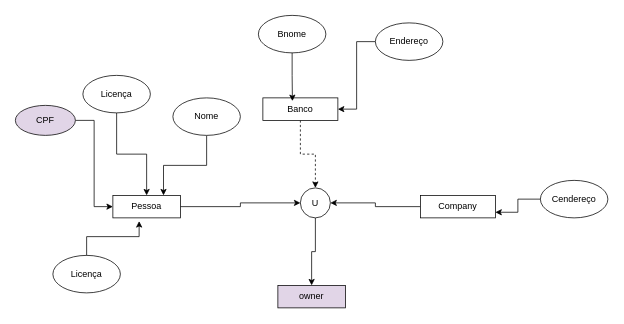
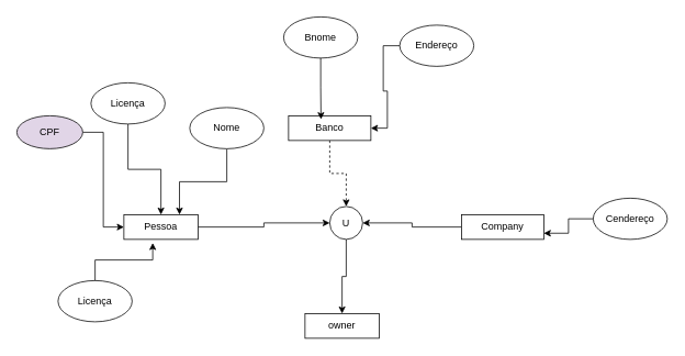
- <mxCell id="21" value="Endereço" style="ellipse;whiteSpace=wrap;html=1;" vertex="1" parent="1"><mxGeometry x="500" y="30" width="90" height="50" as="geometry" /></mxCell>
+ <mxCell id="21" value="Endereço" style="ellipse;whiteSpace=wrap;html=1;" vertex="1" parent="1"><mxGeometry x="485" y="30" width="90" height="50" as="geometry" /></mxCell>
- <mxCell id="3" value="Banco" style="rounded=0;whiteSpace=wrap;html=1;" vertex="1" parent="1"><mxGeometry x="350" y="130" width="100" height="30" as="geometry" /></mxCell>
+ <mxCell id="3" value="Banco" style="rounded=0;whiteSpace=wrap;html=1;" vertex="1" parent="1"><mxGeometry x="350" y="140" width="100" height="30" as="geometry" /></mxCell>
- <mxCell id="10" value="owner" style="rounded=0;whiteSpace=wrap;html=1;fillColor=#e1d5e7;" vertex="1" parent="1"><mxGeometry x="370" y="380" width="90" height="30" as="geometry" /></mxCell>
+ <mxCell id="10" value="owner" style="rounded=0;whiteSpace=wrap;html=1;" vertex="1" parent="1"><mxGeometry x="370" y="380" width="90" height="30" as="geometry" /></mxCell>
